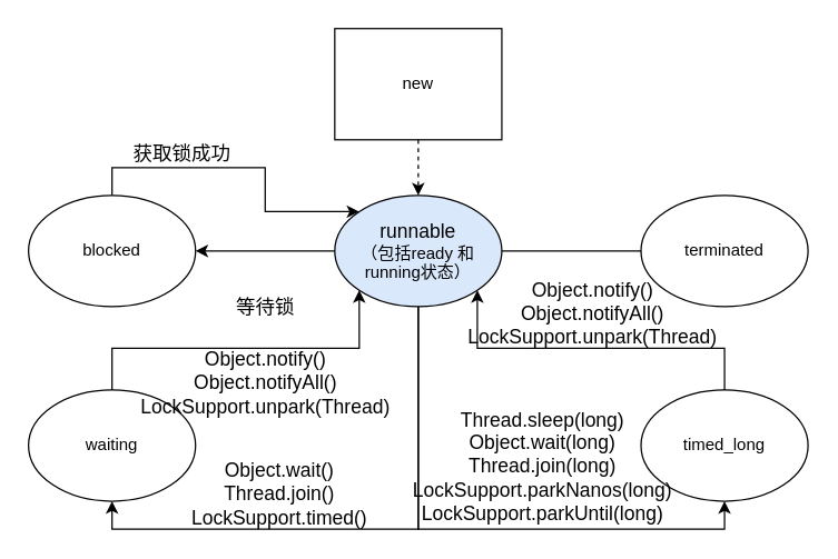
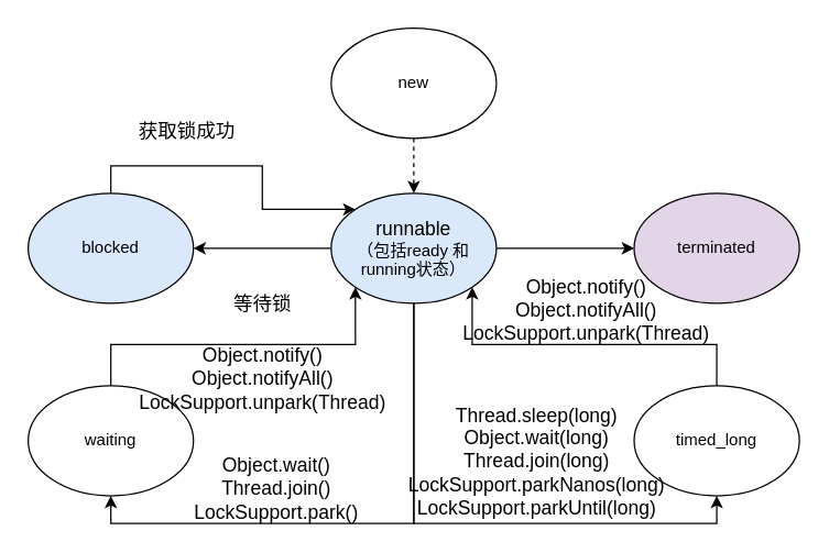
- <mxCell id="3" value="new" style="whiteSpace=wrap;html=1;rounded=0;" parent="1" vertex="1"><mxGeometry x="240" y="20" width="120" height="80" as="geometry" /></mxCell>
+ <mxCell id="3" value="new" style="ellipse;whiteSpace=wrap;html=1;" parent="1" vertex="1"><mxGeometry x="240" y="20" width="120" height="80" as="geometry" /></mxCell>
- <mxCell id="17" value="&lt;span style=&quot;font-size: 14px&quot;&gt;获取锁成功&lt;/span&gt;" style="text;html=1;align=center;verticalAlign=middle;resizable=0;points=[];autosize=1;strokeColor=none;" parent="1" vertex="1"><mxGeometry x="85" y="100" width="90" height="20" as="geometry" /></mxCell>
+ <mxCell id="17" value="&lt;span style=&quot;font-size: 14px&quot;&gt;获取锁成功&lt;/span&gt;" style="text;html=1;align=center;verticalAlign=middle;resizable=0;points=[];autosize=1;strokeColor=none;" parent="1" vertex="1"><mxGeometry x="90" y="85" width="90" height="20" as="geometry" /></mxCell>
- <mxCell id="10" value="blocked" style="ellipse;whiteSpace=wrap;html=1;" parent="1" vertex="1"><mxGeometry x="20" y="140" width="120" height="80" as="geometry" /></mxCell>
+ <mxCell id="10" value="blocked" style="ellipse;whiteSpace=wrap;html=1;fillColor=#dae8fc;" parent="1" vertex="1"><mxGeometry x="20" y="140" width="120" height="80" as="geometry" /></mxCell>
- <mxCell id="5" style="edgeStyle=orthogonalEdgeStyle;rounded=0;orthogonalLoop=1;jettySize=auto;html=1;exitX=1;exitY=0.5;exitDx=0;exitDy=0;endArrow=none;" parent="1" source="8" target="15" edge="1"><mxGeometry relative="1" as="geometry" /></mxCell>
+ <mxCell id="5" style="edgeStyle=orthogonalEdgeStyle;rounded=0;orthogonalLoop=1;jettySize=auto;html=1;exitX=1;exitY=0.5;exitDx=0;exitDy=0;" parent="1" source="8" target="15" edge="1"><mxGeometry relative="1" as="geometry" /></mxCell>
- <mxCell id="15" value="terminated" style="ellipse;whiteSpace=wrap;html=1;" parent="1" vertex="1"><mxGeometry x="460" y="140" width="120" height="80" as="geometry" /></mxCell>
+ <mxCell id="15" value="terminated" style="ellipse;whiteSpace=wrap;html=1;fillColor=#e1d5e7;" parent="1" vertex="1"><mxGeometry x="460" y="140" width="120" height="80" as="geometry" /></mxCell>
- <mxCell id="18" value="&lt;font style=&quot;font-size: 14px&quot;&gt;Object.wait()&lt;br&gt;Thread.join()&lt;br&gt;LockSupport.timed()&lt;/font&gt;" style="text;html=1;align=center;verticalAlign=middle;resizable=0;points=[];autosize=1;strokeColor=none;" parent="1" vertex="1"><mxGeometry x="135" y="330" width="130" height="50" as="geometry" /></mxCell>
+ <mxCell id="18" value="&lt;font style=&quot;font-size: 14px&quot;&gt;Object.wait()&lt;br&gt;Thread.join()&lt;br&gt;LockSupport.park()&lt;/font&gt;" style="text;html=1;align=center;verticalAlign=middle;resizable=0;points=[];autosize=1;strokeColor=none;" parent="1" vertex="1"><mxGeometry x="135" y="330" width="130" height="50" as="geometry" /></mxCell>
